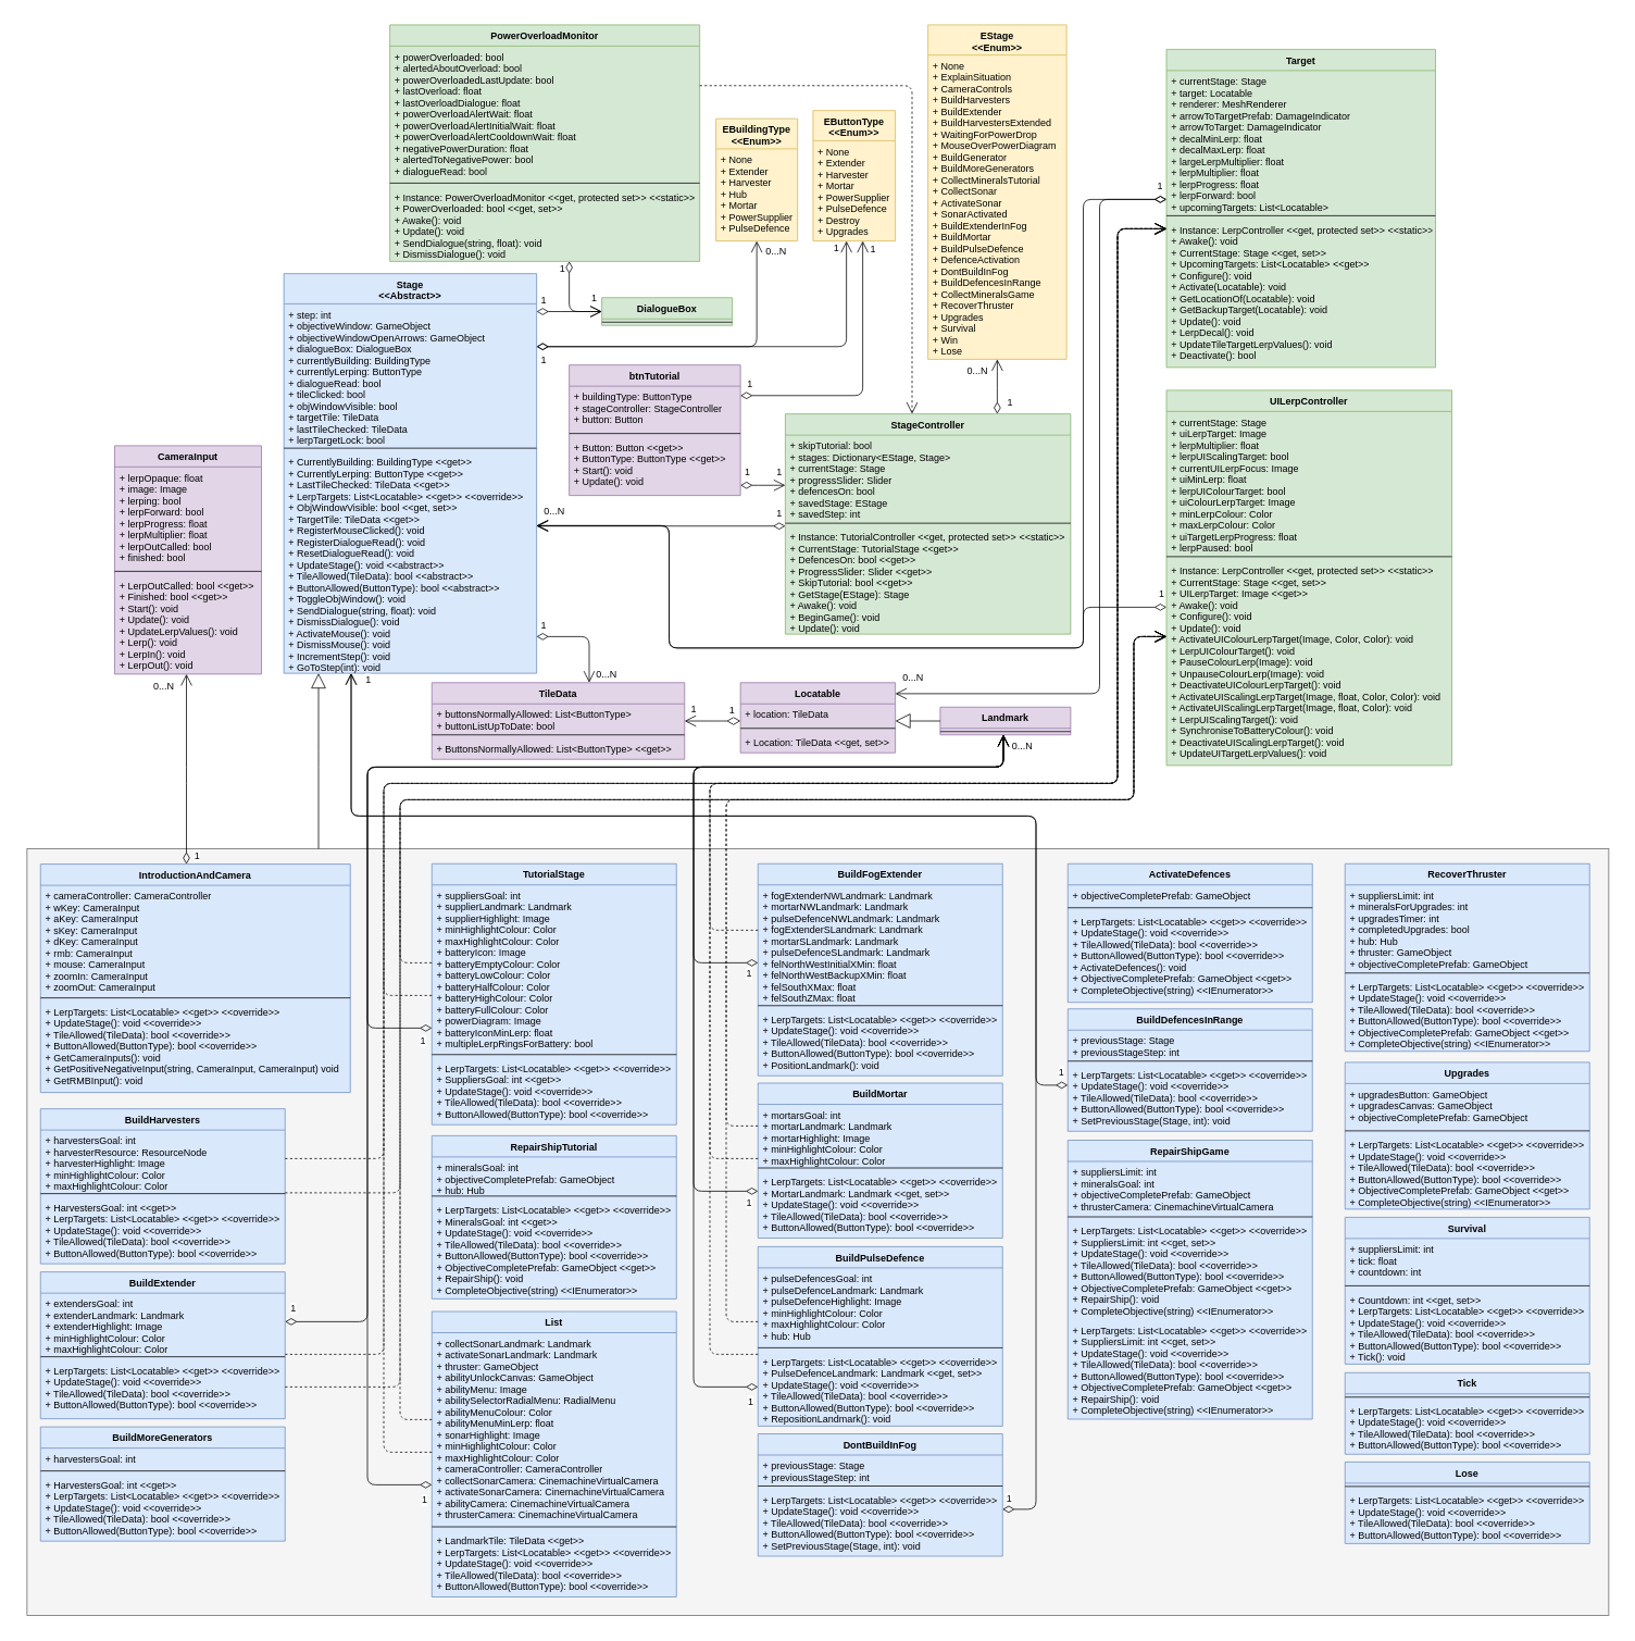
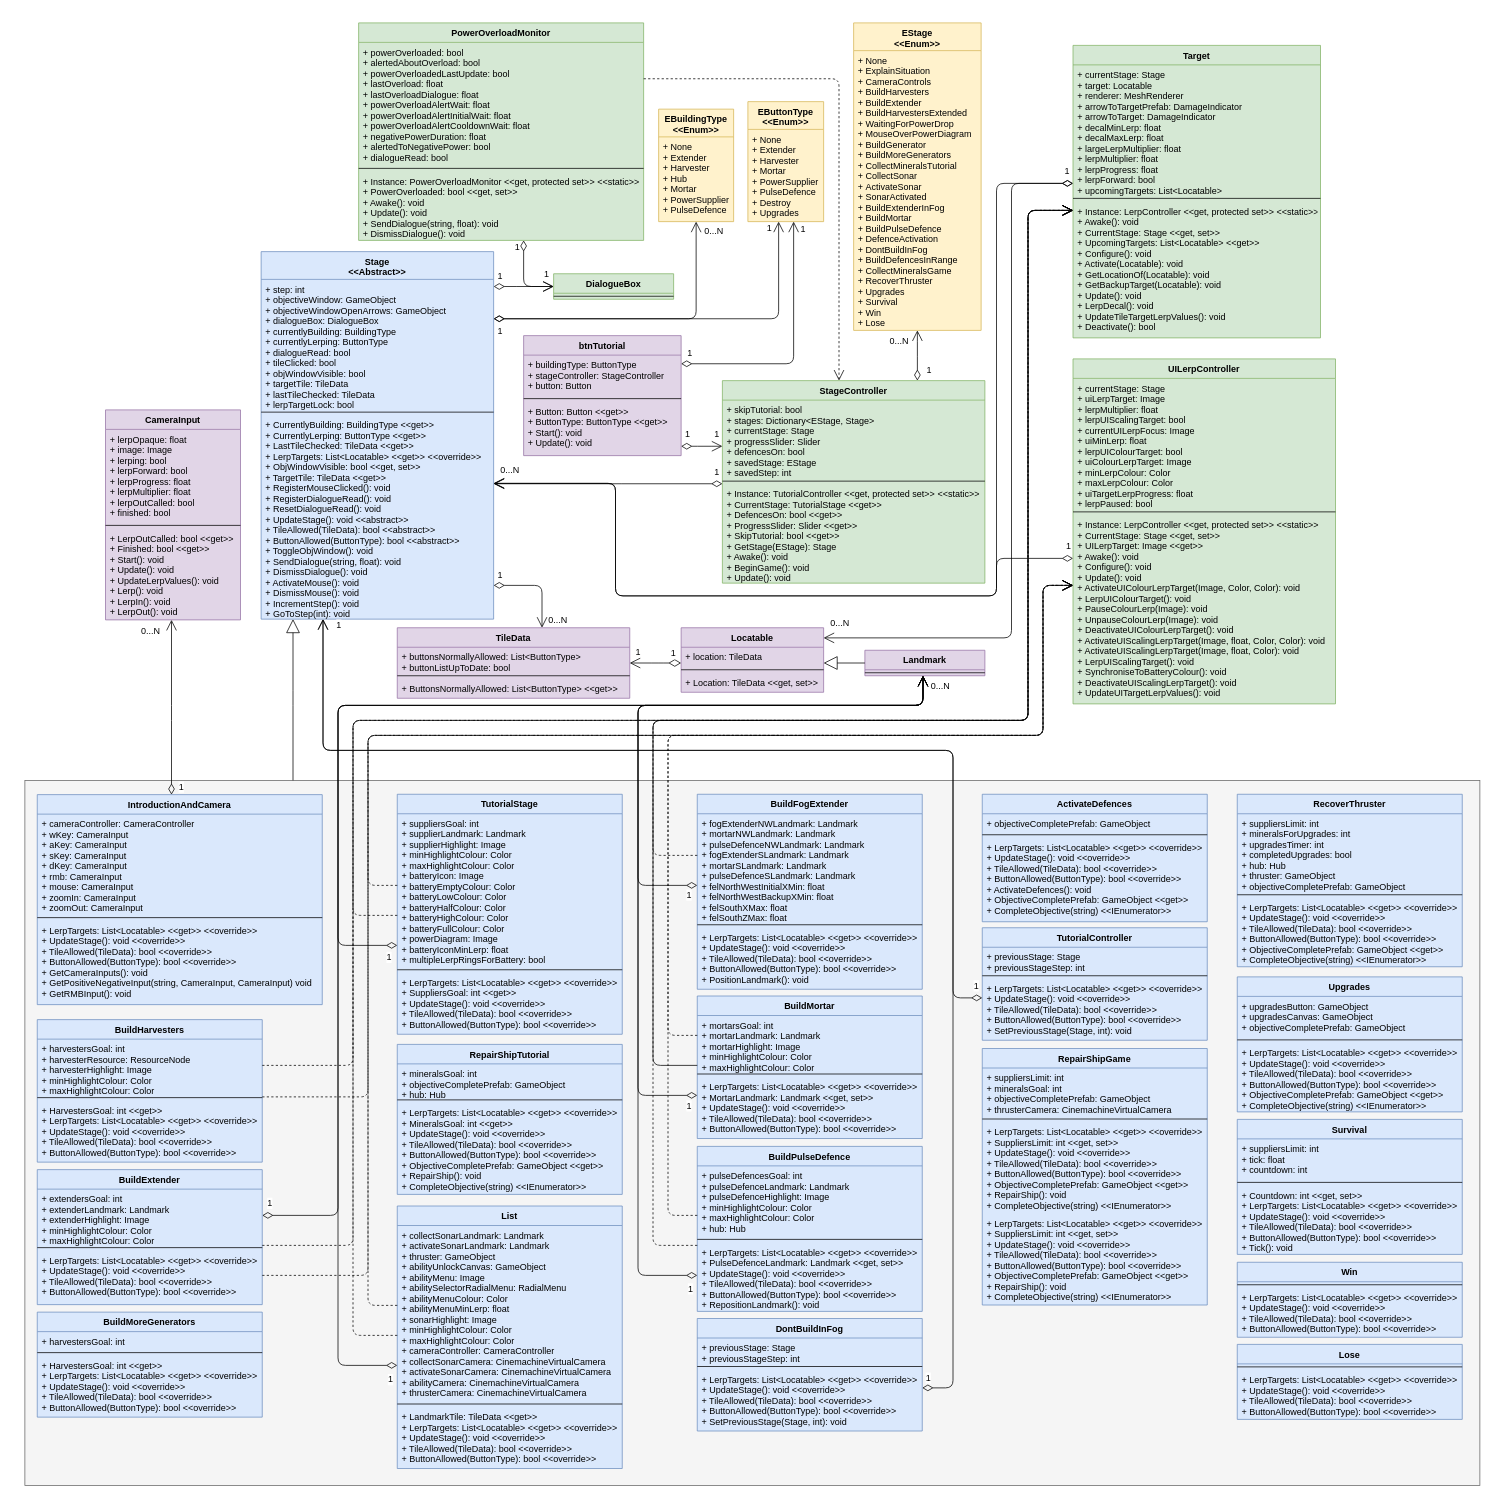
- <mxCell id="101" value="BuildDefencesInRange" style="swimlane;fontStyle=1;align=center;verticalAlign=top;childLayout=stackLayout;horizontal=1;startSize=26;horizontalStack=0;resizeParent=1;resizeParentMax=0;resizeLast=0;collapsible=1;marginBottom=0;swimlaneFillColor=#DAE8FC;fillColor=#dae8fc;strokeColor=#6c8ebf;" parent="1" vertex="1"><mxGeometry x="1309" y="1236.5" width="300" height="150" as="geometry" /></mxCell>
+ <mxCell id="101" value="TutorialController" style="swimlane;fontStyle=1;align=center;verticalAlign=top;childLayout=stackLayout;horizontal=1;startSize=26;horizontalStack=0;resizeParent=1;resizeParentMax=0;resizeLast=0;collapsible=1;marginBottom=0;swimlaneFillColor=#DAE8FC;fillColor=#dae8fc;strokeColor=#6c8ebf;" parent="1" vertex="1"><mxGeometry x="1309" y="1236.5" width="300" height="150" as="geometry" /></mxCell>
- <mxCell id="161" value="" style="endArrow=open;endSize=12;dashed=1;html=1;edgeStyle=orthogonalEdgeStyle;" parent="1" source="93" target="65" edge="1"><mxGeometry width="160" relative="1" as="geometry"><mxPoint x="982.5" y="1440.176" as="sourcePoint" /><mxPoint x="1342.5" y="269.588" as="targetPoint" /><Array as="points"><mxPoint x="870" y="1420" /><mxPoint x="870" y="960" /><mxPoint x="1370" y="960" /><mxPoint x="1370" y="280" /></Array></mxGeometry></mxCell>
+ <mxCell id="161" value="" style="endArrow=open;endSize=12;dashed=0;html=1;edgeStyle=orthogonalEdgeStyle;" parent="1" source="93" target="65" edge="1"><mxGeometry width="160" relative="1" as="geometry"><mxPoint x="982.5" y="1440.176" as="sourcePoint" /><mxPoint x="1342.5" y="269.588" as="targetPoint" /><Array as="points"><mxPoint x="870" y="1420" /><mxPoint x="870" y="960" /><mxPoint x="1370" y="960" /><mxPoint x="1370" y="280" /></Array></mxGeometry></mxCell>
- <mxCell id="126" value="Tick" style="swimlane;fontStyle=1;align=center;verticalAlign=top;childLayout=stackLayout;horizontal=1;startSize=26;horizontalStack=0;resizeParent=1;resizeParentMax=0;resizeLast=0;collapsible=1;marginBottom=0;swimlaneFillColor=#DAE8FC;fillColor=#dae8fc;strokeColor=#6c8ebf;" parent="1" vertex="1"><mxGeometry x="1649" y="1682.5" width="300" height="100" as="geometry" /></mxCell>
+ <mxCell id="126" value="Win" style="swimlane;fontStyle=1;align=center;verticalAlign=top;childLayout=stackLayout;horizontal=1;startSize=26;horizontalStack=0;resizeParent=1;resizeParentMax=0;resizeLast=0;collapsible=1;marginBottom=0;swimlaneFillColor=#DAE8FC;fillColor=#dae8fc;strokeColor=#6c8ebf;" parent="1" vertex="1"><mxGeometry x="1649" y="1682.5" width="300" height="100" as="geometry" /></mxCell>
